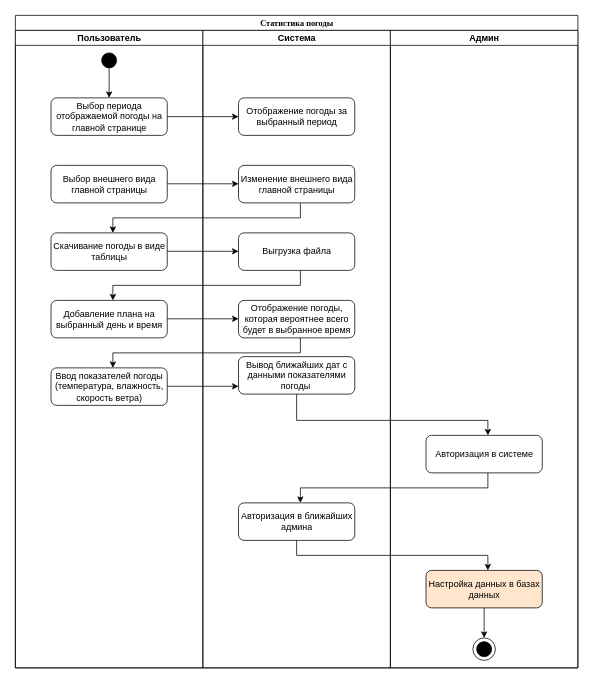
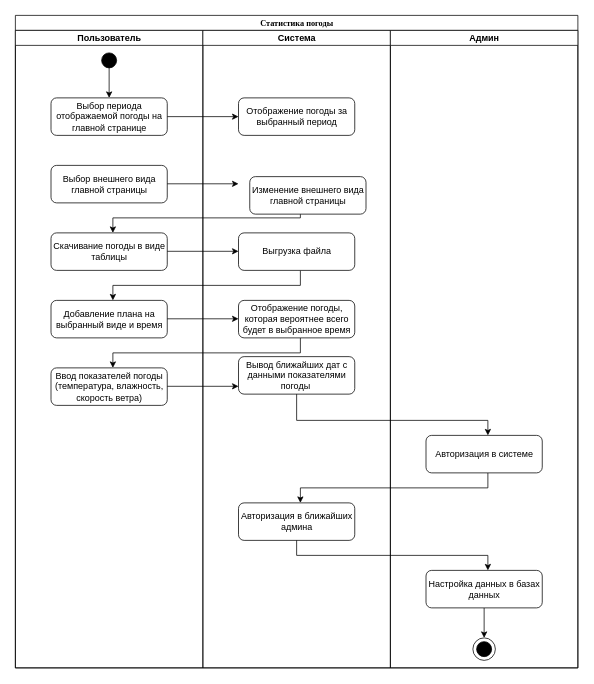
- <mxCell id="12" value="Изменение внешнего вида главной страницы" style="rounded=1;whiteSpace=wrap;html=1;" parent="10" vertex="1"><mxGeometry x="47.5" y="180" width="155" height="50" as="geometry" /></mxCell>
+ <mxCell id="12" value="Изменение внешнего вида главной страницы" style="rounded=1;whiteSpace=wrap;html=1;" parent="10" vertex="1"><mxGeometry x="62.5" y="195" width="155" height="50" as="geometry" /></mxCell>
- <mxCell id="17" value="Добавление плана на выбранный день и время" style="rounded=1;whiteSpace=wrap;html=1;" parent="10" vertex="1"><mxGeometry x="-202.5" y="360" width="155" height="50" as="geometry" /></mxCell>
+ <mxCell id="17" value="Добавление плана на выбранный виде и время" style="rounded=1;whiteSpace=wrap;html=1;" parent="10" vertex="1"><mxGeometry x="-202.5" y="360" width="155" height="50" as="geometry" /></mxCell>
- <mxCell id="30" value="Настройка данных в базах данных" style="rounded=1;whiteSpace=wrap;html=1;fillColor=#ffe6cc;" vertex="1" parent="26"><mxGeometry x="47.5" y="720" width="155" height="50" as="geometry" /></mxCell>
+ <mxCell id="30" value="Настройка данных в базах данных" style="rounded=1;whiteSpace=wrap;html=1;" vertex="1" parent="26"><mxGeometry x="47.5" y="720" width="155" height="50" as="geometry" /></mxCell>
